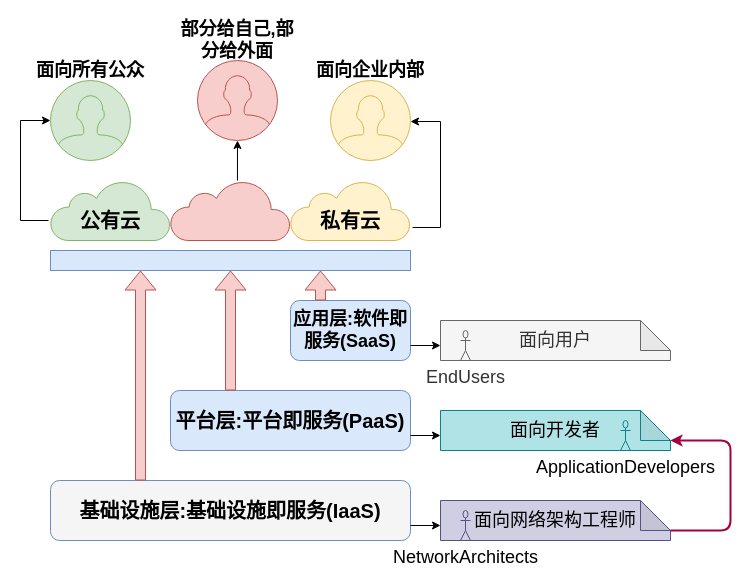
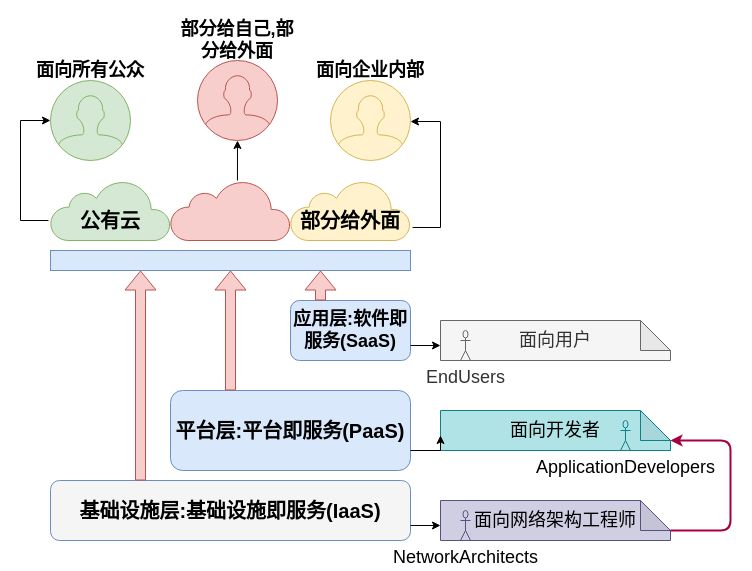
- <mxCell id="20" value="私有云" style="text;html=1;strokeColor=none;fillColor=none;align=center;verticalAlign=middle;whiteSpace=wrap;rounded=0;strokeWidth=1;fontSize=20;fontStyle=1" vertex="1" parent="2"><mxGeometry x="270" y="190" width="120" height="20" as="geometry" /></mxCell>
+ <mxCell id="20" value="部分给外面" style="text;html=1;strokeColor=none;fillColor=none;align=center;verticalAlign=middle;whiteSpace=wrap;rounded=0;strokeWidth=1;fontSize=20;fontStyle=1" vertex="1" parent="2"><mxGeometry x="270" y="190" width="120" height="20" as="geometry" /></mxCell>
- <mxCell id="5" value="平台层:平台即服务(PaaS)" style="rounded=1;whiteSpace=wrap;html=1;fillColor=#dae8fc;strokeColor=#6c8ebf;strokeWidth=1;fontSize=20;fontStyle=1" parent="2" vertex="1"><mxGeometry x="150" y="370" width="240" height="60" as="geometry" /></mxCell>
+ <mxCell id="5" value="平台层:平台即服务(PaaS)" style="rounded=1;whiteSpace=wrap;html=1;fillColor=#dae8fc;strokeColor=#6c8ebf;strokeWidth=1;fontSize=20;fontStyle=1" parent="2" vertex="1"><mxGeometry x="150" y="370" width="240" height="80" as="geometry" /></mxCell>
